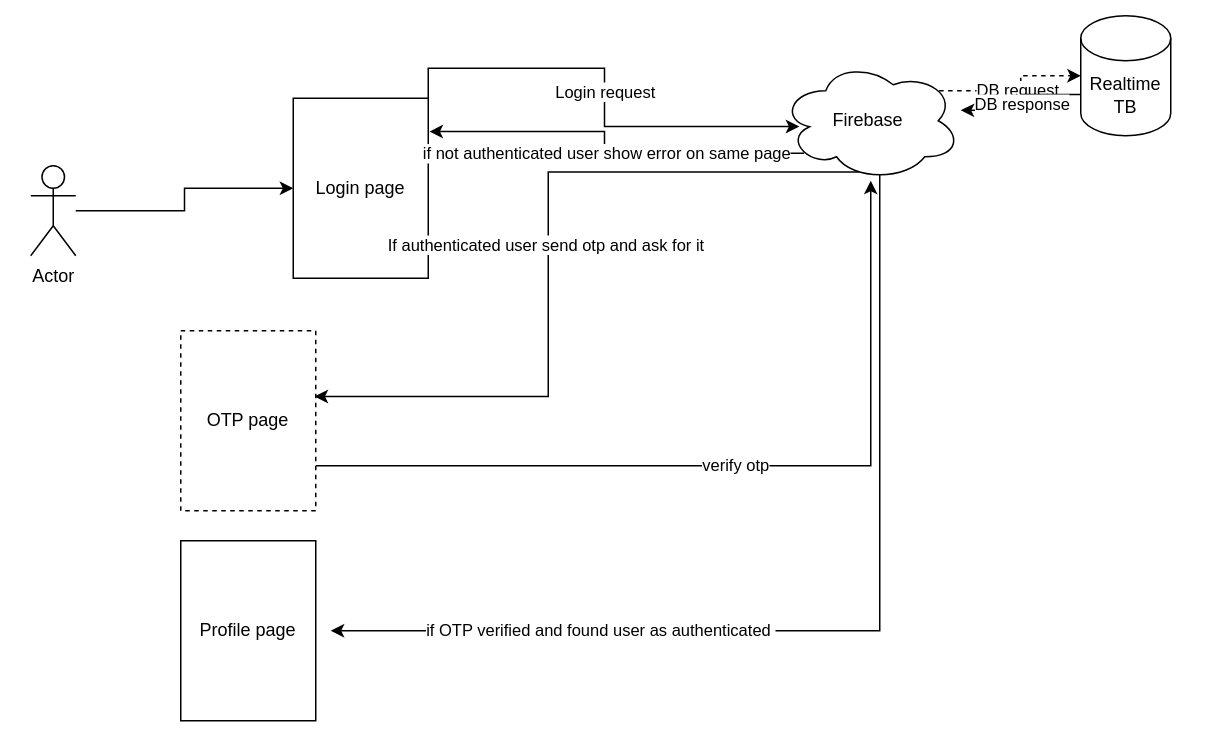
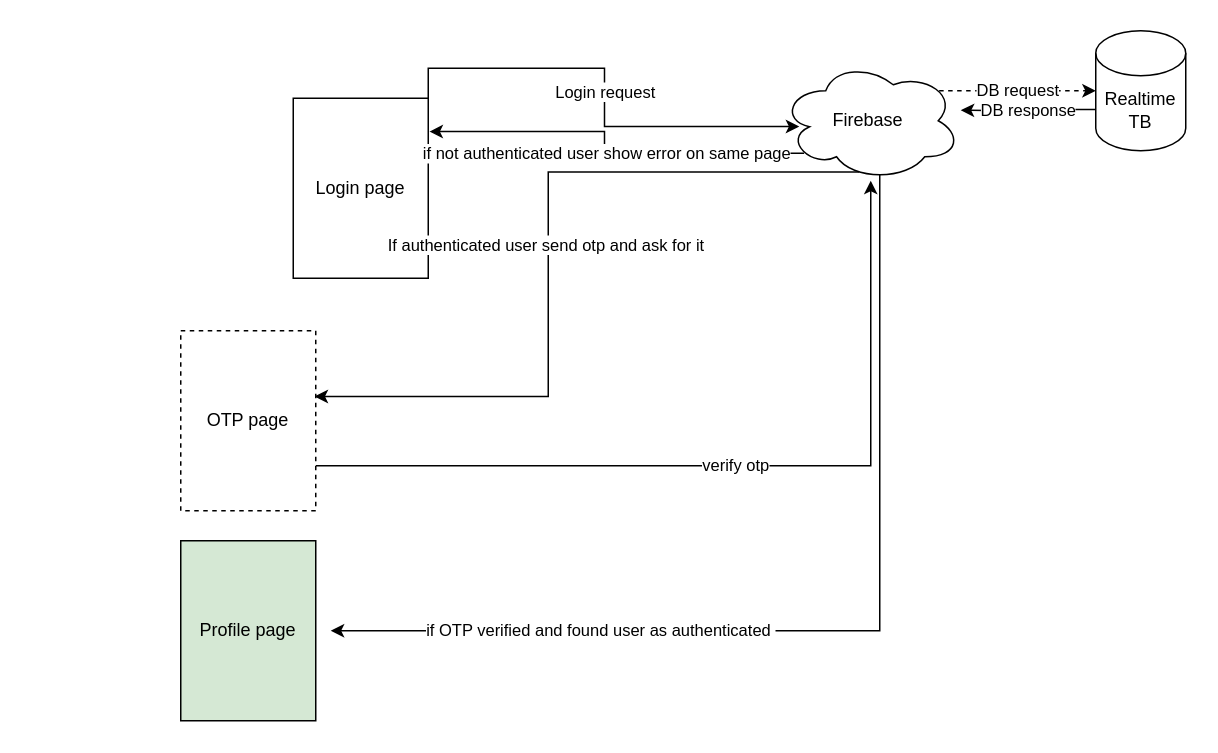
- <mxCell id="14" value="Realtime TB" style="shape=cylinder3;whiteSpace=wrap;html=1;boundedLbl=1;backgroundOutline=1;size=15;" vertex="1" parent="1"><mxGeometry x="720" y="10" width="60" height="80" as="geometry" /></mxCell>
+ <mxCell id="14" value="Realtime TB" style="shape=cylinder3;whiteSpace=wrap;html=1;boundedLbl=1;backgroundOutline=1;size=15;" vertex="1" parent="1"><mxGeometry x="730" y="20" width="60" height="80" as="geometry" /></mxCell>
- <mxCell id="4" style="edgeStyle=orthogonalEdgeStyle;rounded=0;orthogonalLoop=1;jettySize=auto;html=1;entryX=0;entryY=0.5;entryDx=0;entryDy=0;" edge="1" parent="1" source="5" target="3"><mxGeometry relative="1" as="geometry" /></mxCell>
- <mxCell id="5" value="Actor" style="shape=umlActor;verticalLabelPosition=bottom;verticalAlign=top;html=1;outlineConnect=0;" vertex="1" parent="1"><mxGeometry x="20" y="110" width="30" height="60" as="geometry" /></mxCell>
- <mxCell id="15" value="Profile page" style="rounded=0;whiteSpace=wrap;html=1;" vertex="1" parent="1"><mxGeometry x="120" y="360" width="90" height="120" as="geometry" /></mxCell>
+ <mxCell id="15" value="Profile page" style="rounded=0;whiteSpace=wrap;html=1;fillColor=#d5e8d4;" vertex="1" parent="1"><mxGeometry x="120" y="360" width="90" height="120" as="geometry" /></mxCell>
